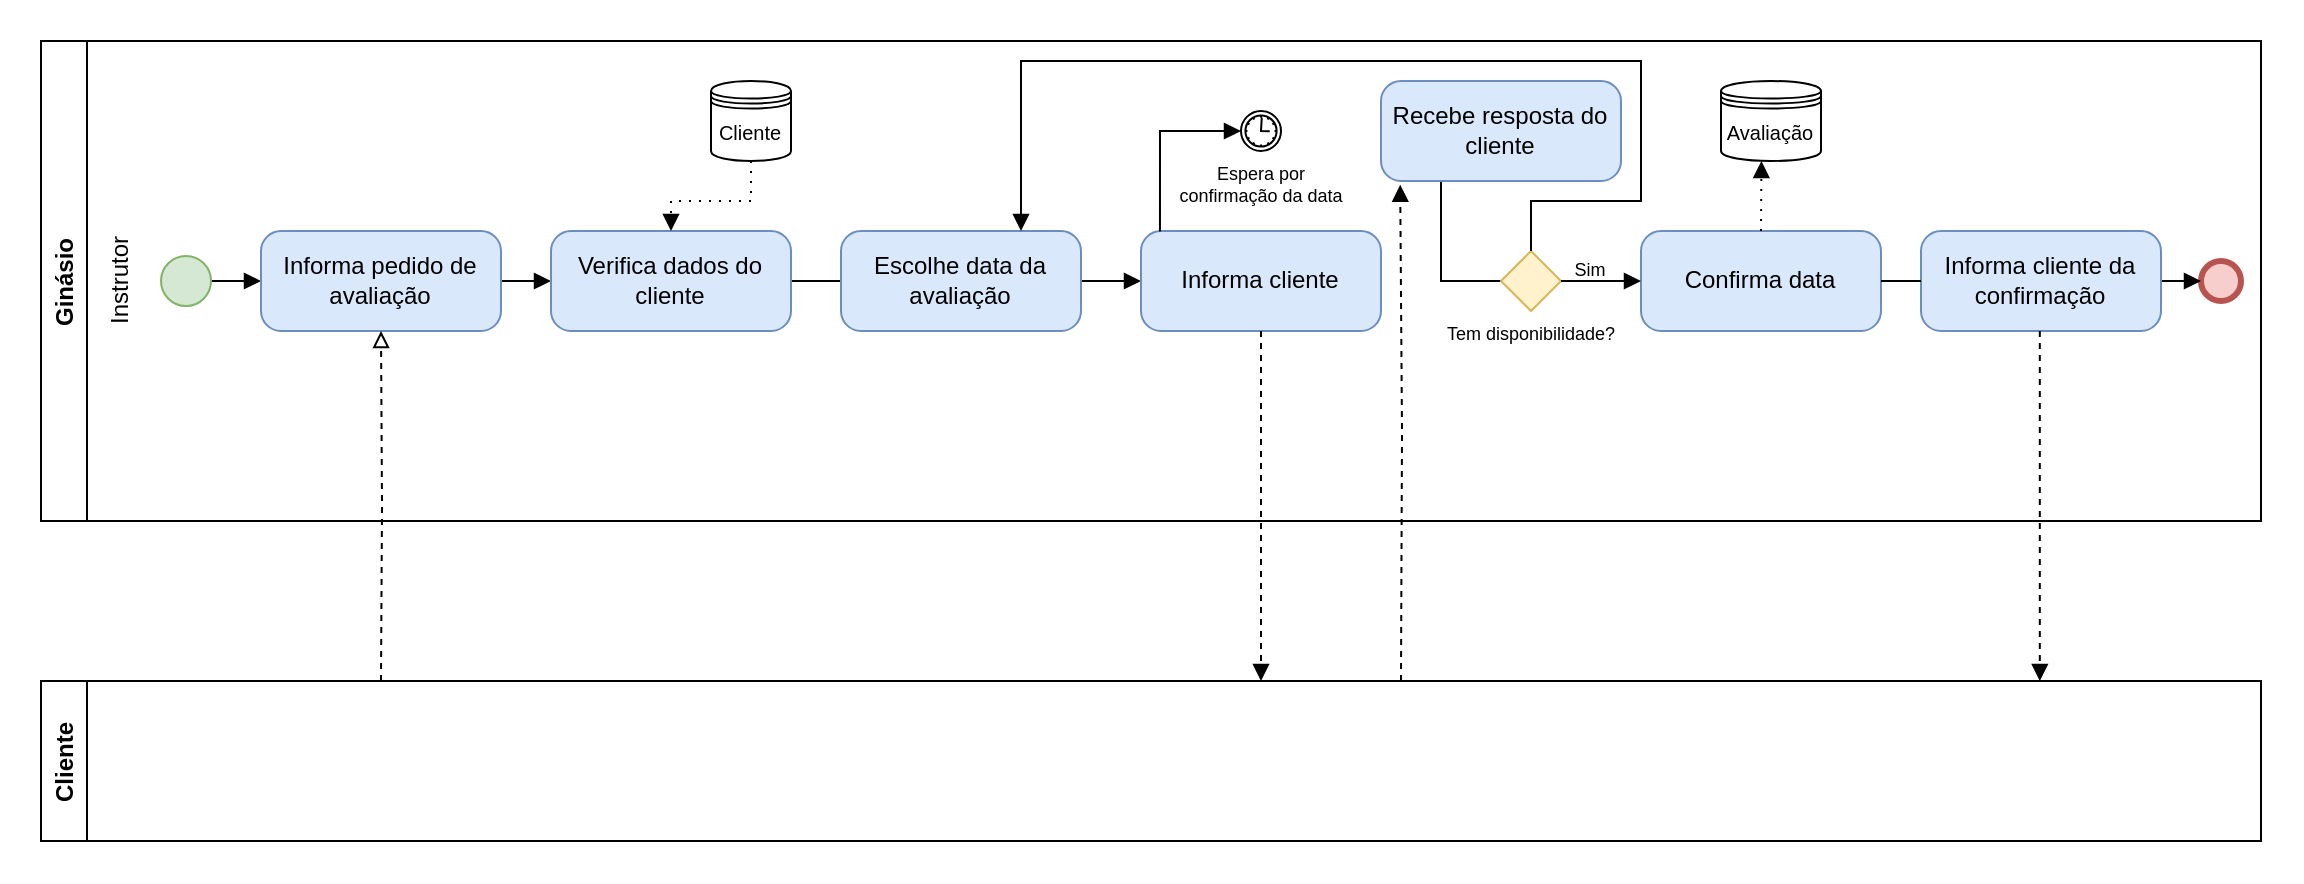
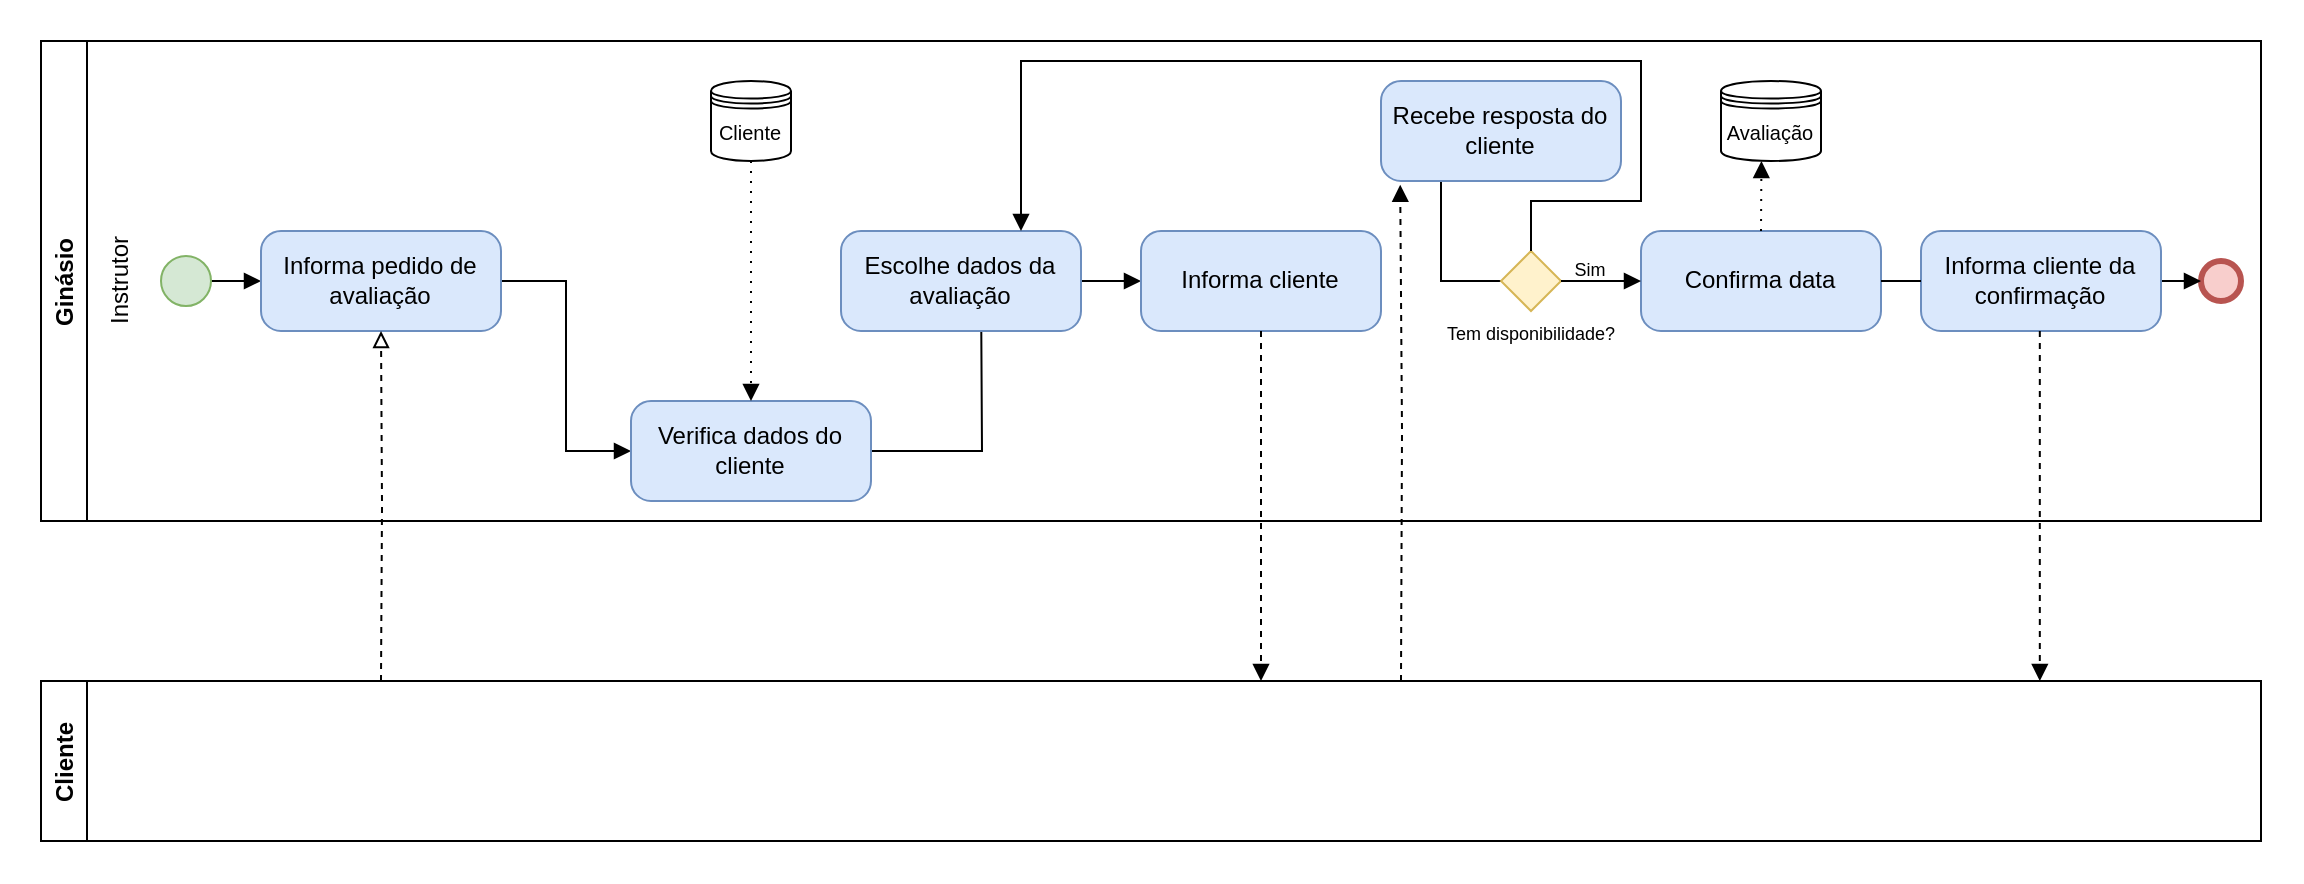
- <mxCell id="18" value="Espera por &lt;br&gt;confirmação da data" style="points=[[0.145,0.145,0],[0.5,0,0],[0.855,0.145,0],[1,0.5,0],[0.855,0.855,0],[0.5,1,0],[0.145,0.855,0],[0,0.5,0]];shape=mxgraph.bpmn.event;html=1;verticalLabelPosition=bottom;labelBackgroundColor=#ffffff;verticalAlign=top;align=center;perimeter=ellipsePerimeter;outlineConnect=0;aspect=fixed;outline=standard;symbol=timer;fontSize=9;" vertex="1" parent="2"><mxGeometry x="600" y="35" width="20" height="20" as="geometry" /></mxCell>
- <mxCell id="19" style="edgeStyle=orthogonalEdgeStyle;rounded=0;orthogonalLoop=1;jettySize=auto;html=1;fontSize=9;endArrow=block;endFill=1;entryX=0;entryY=0.5;entryDx=0;entryDy=0;entryPerimeter=0;exitX=0.079;exitY=0.006;exitDx=0;exitDy=0;exitPerimeter=0;" edge="1" parent="2" source="17" target="18"><mxGeometry relative="1" as="geometry"><mxPoint x="700" y="120" as="targetPoint" /><mxPoint x="560" y="90" as="sourcePoint" /><Array as="points"><mxPoint x="560" y="45" /></Array></mxGeometry></mxCell>
- <mxCell id="9" value="Verifica dados do cliente" style="points=[[0.25,0,0],[0.5,0,0],[0.75,0,0],[1,0.25,0],[1,0.5,0],[1,0.75,0],[0.75,1,0],[0.5,1,0],[0.25,1,0],[0,0.75,0],[0,0.5,0],[0,0.25,0]];shape=mxgraph.bpmn.task;whiteSpace=wrap;rectStyle=rounded;size=10;taskMarker=abstract;fillColor=#dae8fc;strokeColor=#6c8ebf;" vertex="1" parent="2"><mxGeometry x="255" y="95" width="120" height="50" as="geometry" /></mxCell>
+ <mxCell id="9" value="Verifica dados do cliente" style="points=[[0.25,0,0],[0.5,0,0],[0.75,0,0],[1,0.25,0],[1,0.5,0],[1,0.75,0],[0.75,1,0],[0.5,1,0],[0.25,1,0],[0,0.75,0],[0,0.5,0],[0,0.25,0]];shape=mxgraph.bpmn.task;whiteSpace=wrap;rectStyle=rounded;size=10;taskMarker=abstract;fillColor=#dae8fc;strokeColor=#6c8ebf;" vertex="1" parent="2"><mxGeometry x="295" y="180" width="120" height="50" as="geometry" /></mxCell>
- <mxCell id="16" value="Escolhe data da avaliação" style="points=[[0.25,0,0],[0.5,0,0],[0.75,0,0],[1,0.25,0],[1,0.5,0],[1,0.75,0],[0.75,1,0],[0.5,1,0],[0.25,1,0],[0,0.75,0],[0,0.5,0],[0,0.25,0]];shape=mxgraph.bpmn.task;whiteSpace=wrap;rectStyle=rounded;size=10;taskMarker=abstract;fillColor=#dae8fc;strokeColor=#6c8ebf;" vertex="1" parent="2"><mxGeometry x="400" y="95" width="120" height="50" as="geometry" /></mxCell>
+ <mxCell id="16" value="Escolhe dados da avaliação" style="points=[[0.25,0,0],[0.5,0,0],[0.75,0,0],[1,0.25,0],[1,0.5,0],[1,0.75,0],[0.75,1,0],[0.5,1,0],[0.25,1,0],[0,0.75,0],[0,0.5,0],[0,0.25,0]];shape=mxgraph.bpmn.task;whiteSpace=wrap;rectStyle=rounded;size=10;taskMarker=abstract;fillColor=#dae8fc;strokeColor=#6c8ebf;" vertex="1" parent="2"><mxGeometry x="400" y="95" width="120" height="50" as="geometry" /></mxCell>
